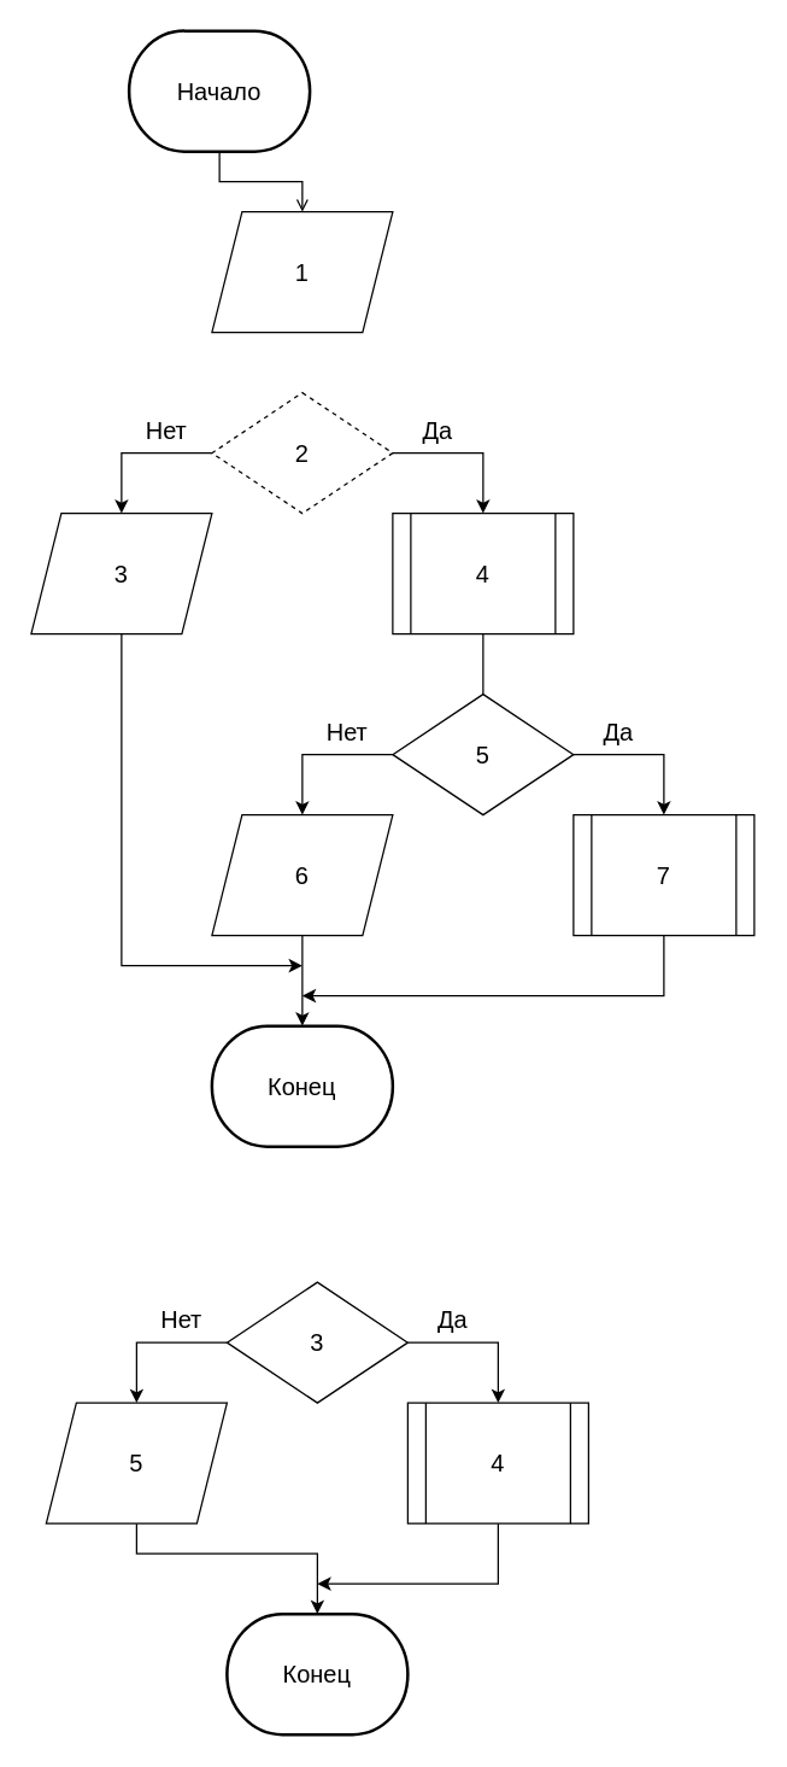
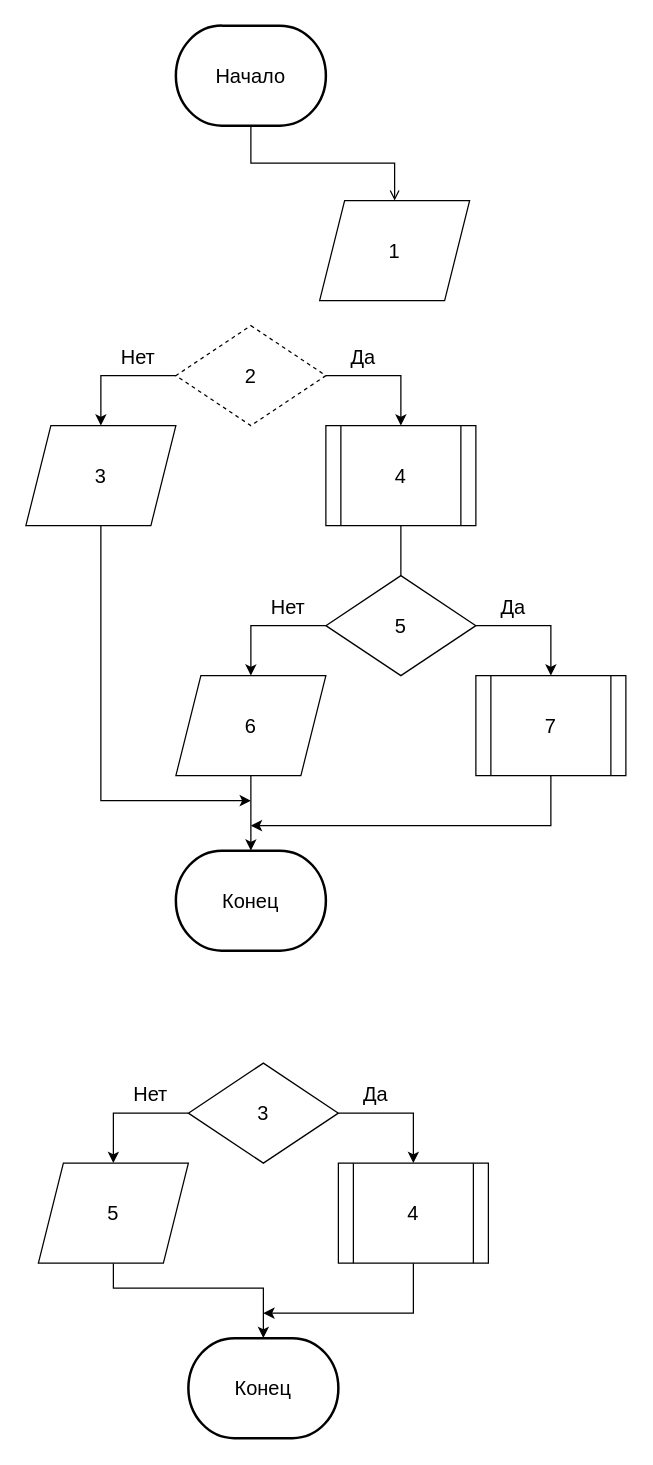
- <mxCell id="3" value="&lt;font style=&quot;font-size: 16px;&quot;&gt;Начало&lt;/font&gt;" style="strokeWidth=2;html=1;shape=mxgraph.flowchart.terminator;whiteSpace=wrap;" vertex="1" parent="1"><mxGeometry x="85" y="20" width="120" height="80" as="geometry" /></mxCell>
+ <mxCell id="3" value="&lt;font style=&quot;font-size: 16px;&quot;&gt;Начало&lt;/font&gt;" style="strokeWidth=2;html=1;shape=mxgraph.flowchart.terminator;whiteSpace=wrap;" vertex="1" parent="1"><mxGeometry x="140" y="20" width="120" height="80" as="geometry" /></mxCell>
- <mxCell id="33" value="1" style="shape=parallelogram;perimeter=parallelogramPerimeter;whiteSpace=wrap;html=1;fixedSize=1;fontSize=16;" vertex="1" parent="1"><mxGeometry x="140" y="140" width="120" height="80" as="geometry" /></mxCell>
+ <mxCell id="33" value="1" style="shape=parallelogram;perimeter=parallelogramPerimeter;whiteSpace=wrap;html=1;fixedSize=1;fontSize=16;" vertex="1" parent="1"><mxGeometry x="255" y="160" width="120" height="80" as="geometry" /></mxCell>
